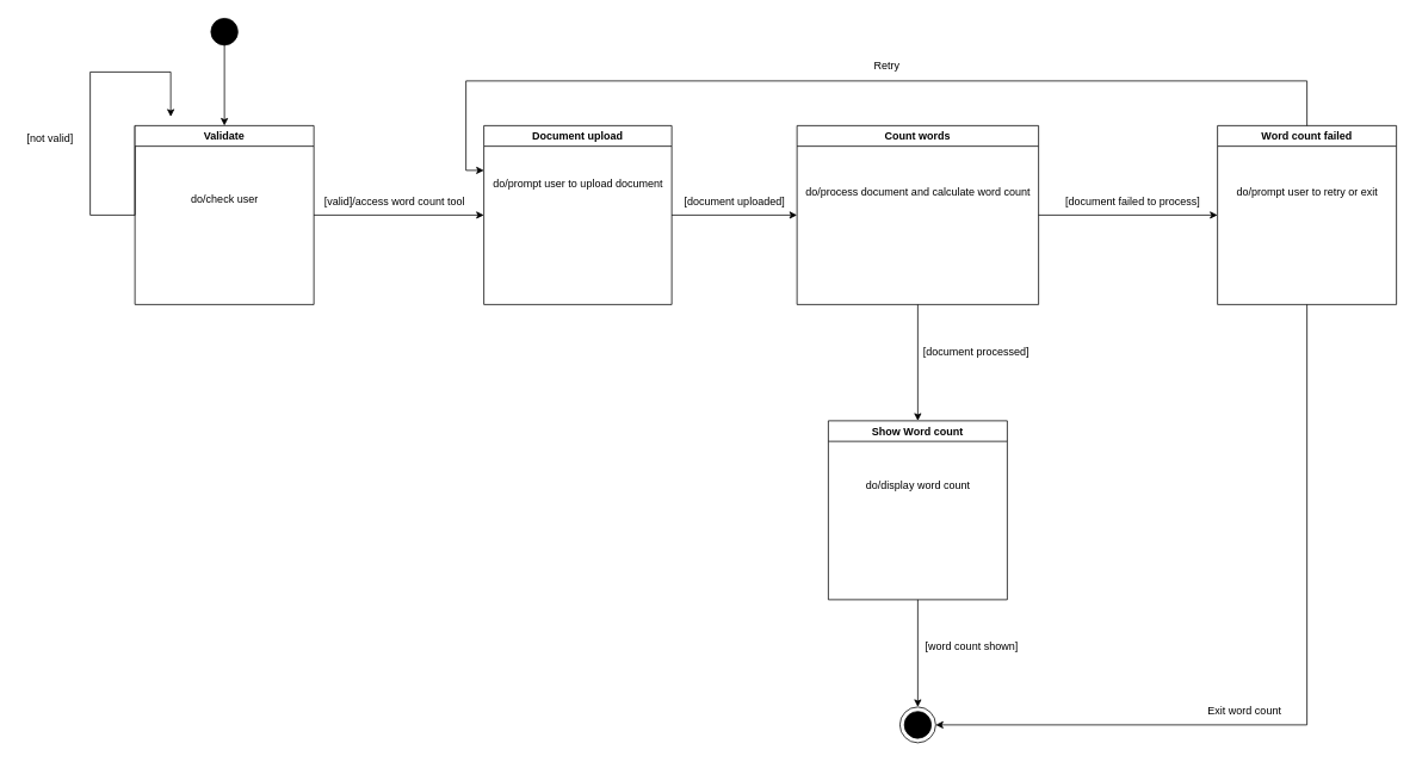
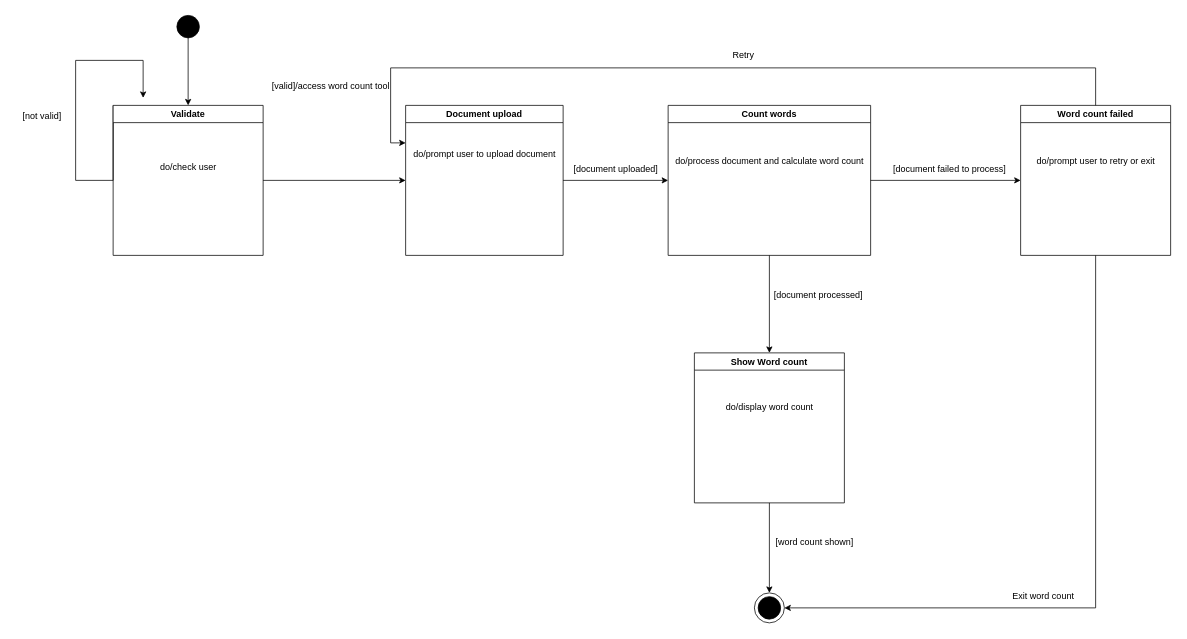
- <mxCell id="12" value="[valid]/access word count tool" style="text;html=1;align=center;verticalAlign=middle;resizable=0;points=[];autosize=1;strokeColor=none;fillColor=none;" parent="1" vertex="1"><mxGeometry x="350" y="210" width="180" height="30" as="geometry" /></mxCell>
+ <mxCell id="12" value="[valid]/access word count tool" style="text;html=1;align=center;verticalAlign=middle;resizable=0;points=[];autosize=1;strokeColor=none;fillColor=none;" parent="1" vertex="1"><mxGeometry x="350" y="100" width="180" height="30" as="geometry" /></mxCell>
